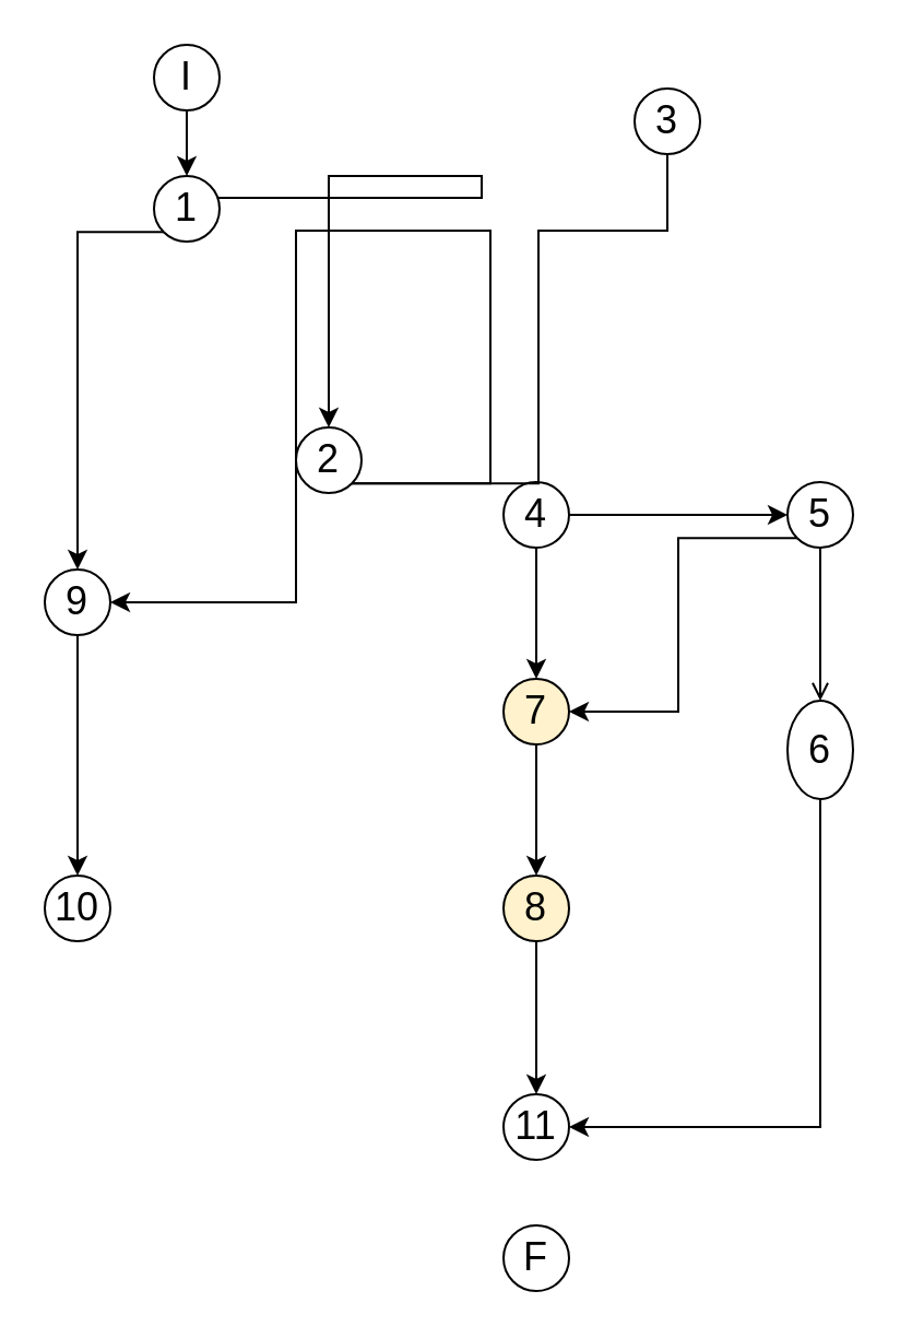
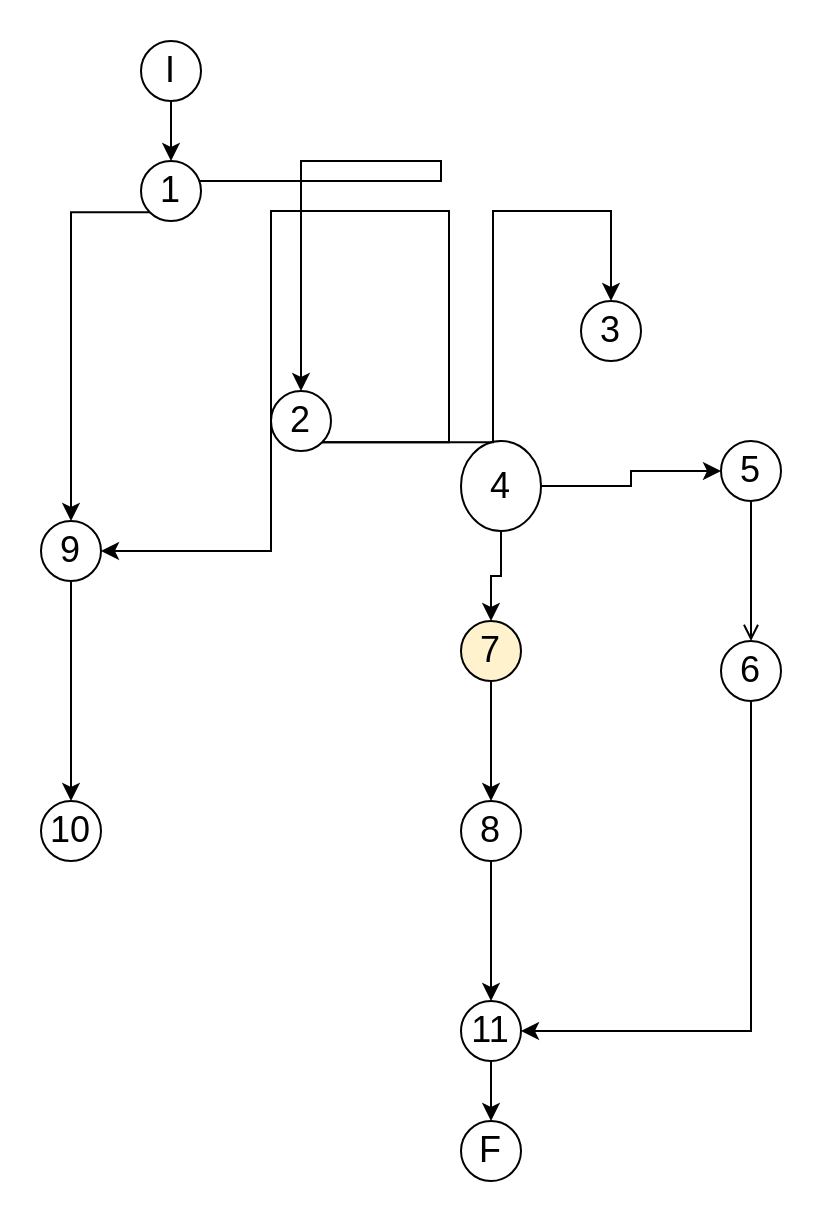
- <mxCell id="27" value="&lt;font style=&quot;font-size: 18px&quot;&gt;3&lt;/font&gt;" style="ellipse;whiteSpace=wrap;html=1;aspect=fixed;" vertex="1" parent="1"><mxGeometry x="290" y="40" width="30" height="30" as="geometry" /></mxCell>
+ <mxCell id="27" value="&lt;font style=&quot;font-size: 18px&quot;&gt;3&lt;/font&gt;" style="ellipse;whiteSpace=wrap;html=1;aspect=fixed;" vertex="1" parent="1"><mxGeometry x="290" y="150" width="30" height="30" as="geometry" /></mxCell>
- <mxCell id="23" value="&lt;font style=&quot;font-size: 18px&quot;&gt;4&lt;/font&gt;" style="ellipse;whiteSpace=wrap;html=1;aspect=fixed;" vertex="1" parent="1"><mxGeometry x="230" y="220" width="30" height="30" as="geometry" /></mxCell>
+ <mxCell id="23" value="&lt;font style=&quot;font-size: 18px&quot;&gt;4&lt;/font&gt;" style="ellipse;whiteSpace=wrap;html=1;aspect=fixed;" vertex="1" parent="1"><mxGeometry x="230" y="220" width="40" height="45" as="geometry" /></mxCell>
- <mxCell id="19" style="edgeStyle=orthogonalEdgeStyle;rounded=0;orthogonalLoop=1;jettySize=auto;html=1;exitX=0;exitY=1;exitDx=0;exitDy=0;entryX=1;entryY=0.5;entryDx=0;entryDy=0;fontSize=18;" edge="1" parent="1" source="20" target="15"><mxGeometry relative="1" as="geometry" /></mxCell>
- <mxCell id="17" value="&lt;font style=&quot;font-size: 18px&quot;&gt;6&lt;/font&gt;" style="ellipse;whiteSpace=wrap;html=1;aspect=fixed;" vertex="1" parent="1"><mxGeometry x="360" y="320" width="30" height="45" as="geometry" /></mxCell>
+ <mxCell id="17" value="&lt;font style=&quot;font-size: 18px&quot;&gt;6&lt;/font&gt;" style="ellipse;whiteSpace=wrap;html=1;aspect=fixed;" vertex="1" parent="1"><mxGeometry x="360" y="320" width="30" height="30" as="geometry" /></mxCell>
- <mxCell id="13" value="&lt;font style=&quot;font-size: 18px&quot;&gt;8&lt;/font&gt;" style="ellipse;whiteSpace=wrap;html=1;aspect=fixed;fillColor=#fff2cc;" vertex="1" parent="1"><mxGeometry x="230" y="400" width="30" height="30" as="geometry" /></mxCell>
+ <mxCell id="13" value="&lt;font style=&quot;font-size: 18px&quot;&gt;8&lt;/font&gt;" style="ellipse;whiteSpace=wrap;html=1;aspect=fixed;" vertex="1" parent="1"><mxGeometry x="230" y="400" width="30" height="30" as="geometry" /></mxCell>
+ <mxCell id="7" style="edgeStyle=orthogonalEdgeStyle;rounded=0;orthogonalLoop=1;jettySize=auto;html=1;exitX=0.5;exitY=1;exitDx=0;exitDy=0;fontSize=18;" edge="1" parent="1" source="8" target="28"><mxGeometry relative="1" as="geometry" /></mxCell>
